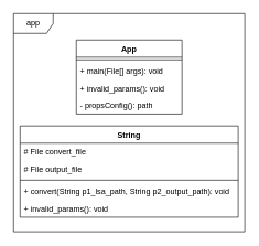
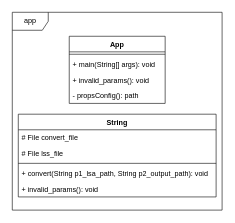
- <mxCell id="5" value="+ main(File[] args): void" style="text;strokeColor=none;fillColor=none;align=left;verticalAlign=top;spacingLeft=4;spacingRight=4;overflow=hidden;rotatable=0;points=[[0,0.5],[1,0.5]];portConstraint=eastwest;" parent="3" vertex="1"><mxGeometry y="34" width="160" height="26" as="geometry" /></mxCell>
+ <mxCell id="5" value="+ main(String[] args): void" style="text;strokeColor=none;fillColor=none;align=left;verticalAlign=top;spacingLeft=4;spacingRight=4;overflow=hidden;rotatable=0;points=[[0,0.5],[1,0.5]];portConstraint=eastwest;" parent="3" vertex="1"><mxGeometry y="34" width="160" height="26" as="geometry" /></mxCell>
- <mxCell id="10" value="# File output_file" style="text;strokeColor=none;fillColor=none;align=left;verticalAlign=top;spacingLeft=4;spacingRight=4;overflow=hidden;rotatable=0;points=[[0,0.5],[1,0.5]];portConstraint=eastwest;" parent="8" vertex="1"><mxGeometry y="52" width="330" height="26" as="geometry" /></mxCell>
+ <mxCell id="10" value="# File lss_file" style="text;strokeColor=none;fillColor=none;align=left;verticalAlign=top;spacingLeft=4;spacingRight=4;overflow=hidden;rotatable=0;points=[[0,0.5],[1,0.5]];portConstraint=eastwest;" parent="8" vertex="1"><mxGeometry y="52" width="330" height="26" as="geometry" /></mxCell>
